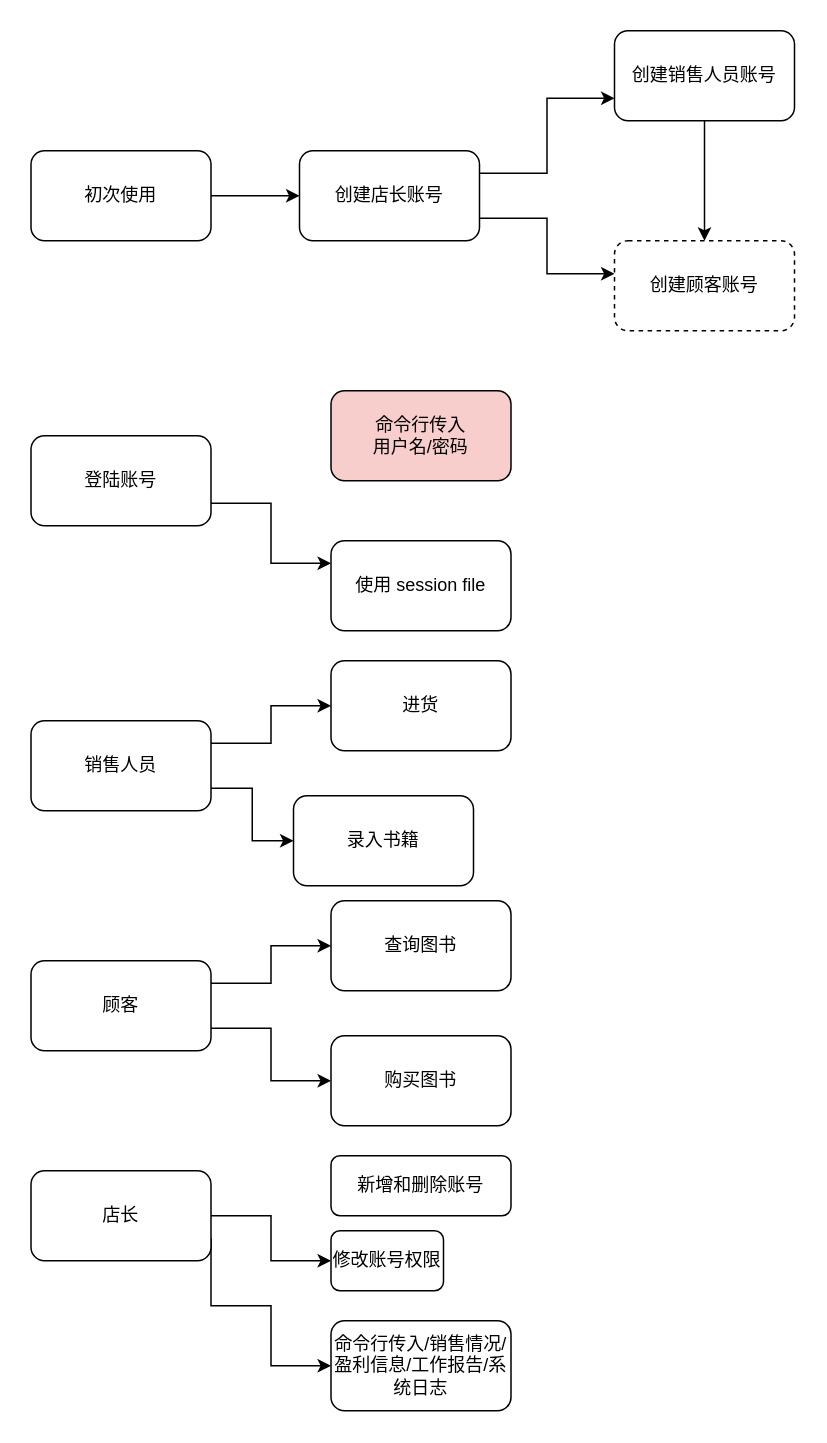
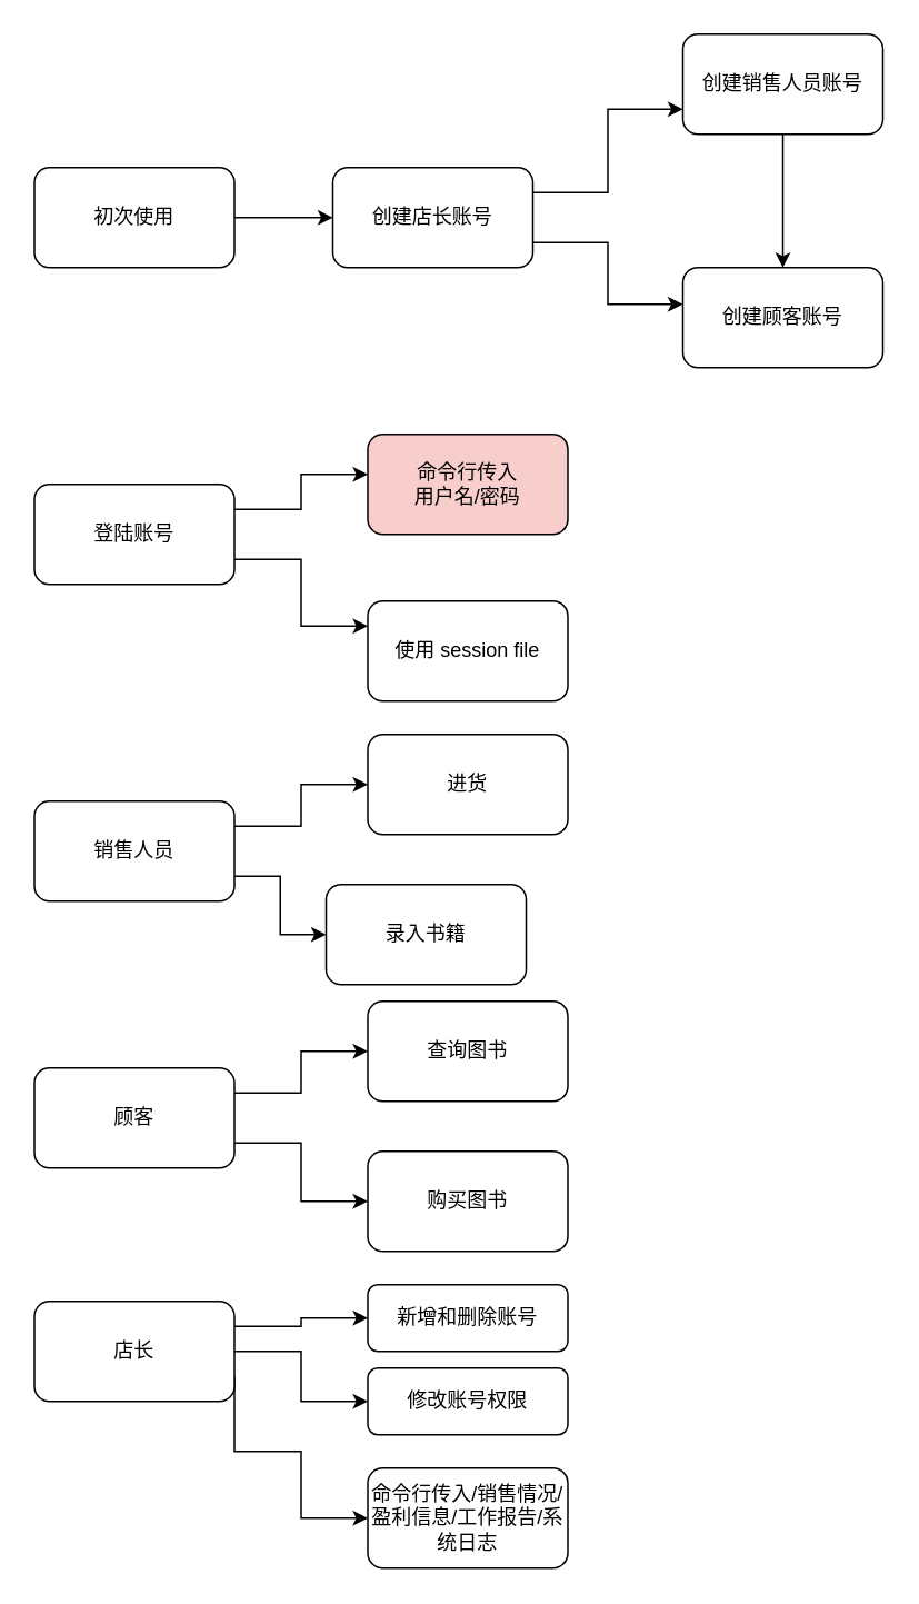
- <mxCell id="8" value="&lt;div&gt;创建顾客账号&lt;/div&gt;" style="rounded=1;whiteSpace=wrap;html=1;dashed=1;" vertex="1" parent="1"><mxGeometry x="409" y="160" width="120" height="60" as="geometry" /></mxCell>
+ <mxCell id="8" value="&lt;div&gt;创建顾客账号&lt;/div&gt;" style="rounded=1;whiteSpace=wrap;html=1;" vertex="1" parent="1"><mxGeometry x="409" y="160" width="120" height="60" as="geometry" /></mxCell>
+ <mxCell id="12" style="edgeStyle=orthogonalEdgeStyle;rounded=0;orthogonalLoop=1;jettySize=auto;html=1;exitX=1;exitY=0.25;exitDx=0;exitDy=0;entryX=0;entryY=0.4;entryDx=0;entryDy=0;entryPerimeter=0;" edge="1" parent="1" source="3" target="10"><mxGeometry relative="1" as="geometry" /></mxCell>
+ <mxCell id="25" style="edgeStyle=orthogonalEdgeStyle;rounded=0;orthogonalLoop=1;jettySize=auto;html=1;exitX=1;exitY=0.25;exitDx=0;exitDy=0;entryX=0;entryY=0.5;entryDx=0;entryDy=0;" edge="1" parent="1" source="28" target="29"><mxGeometry relative="1" as="geometry" /></mxCell>
- <mxCell id="30" value="修改账号权限" style="rounded=1;whiteSpace=wrap;html=1;" vertex="1" parent="1"><mxGeometry x="220" y="820" width="75" height="40" as="geometry" /></mxCell>
+ <mxCell id="30" value="修改账号权限" style="rounded=1;whiteSpace=wrap;html=1;" vertex="1" parent="1"><mxGeometry x="220" y="820" width="120" height="40" as="geometry" /></mxCell>
